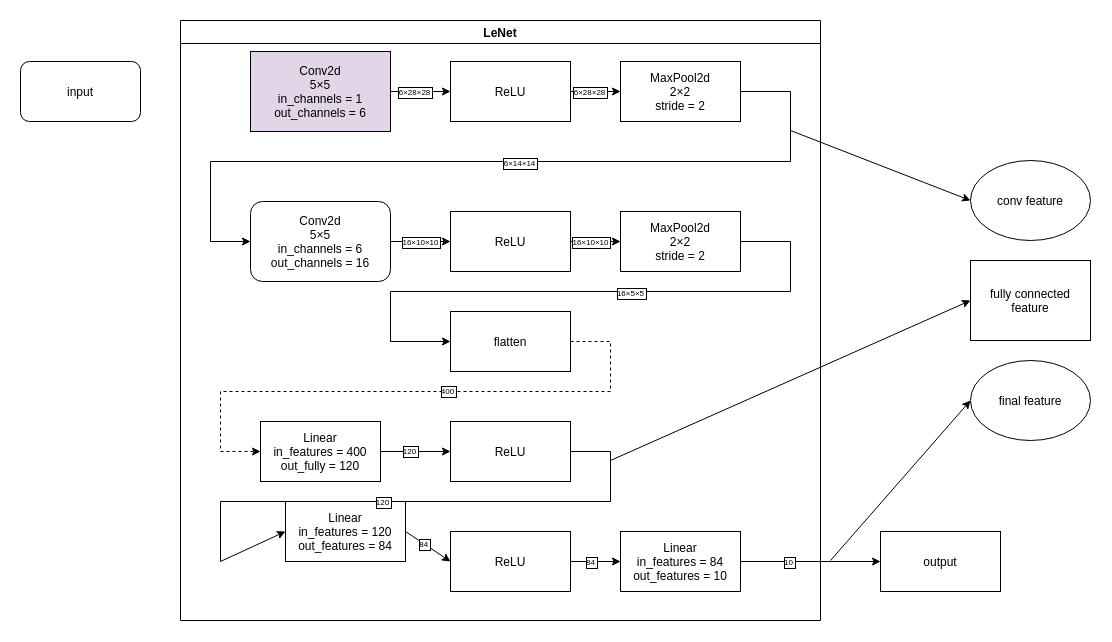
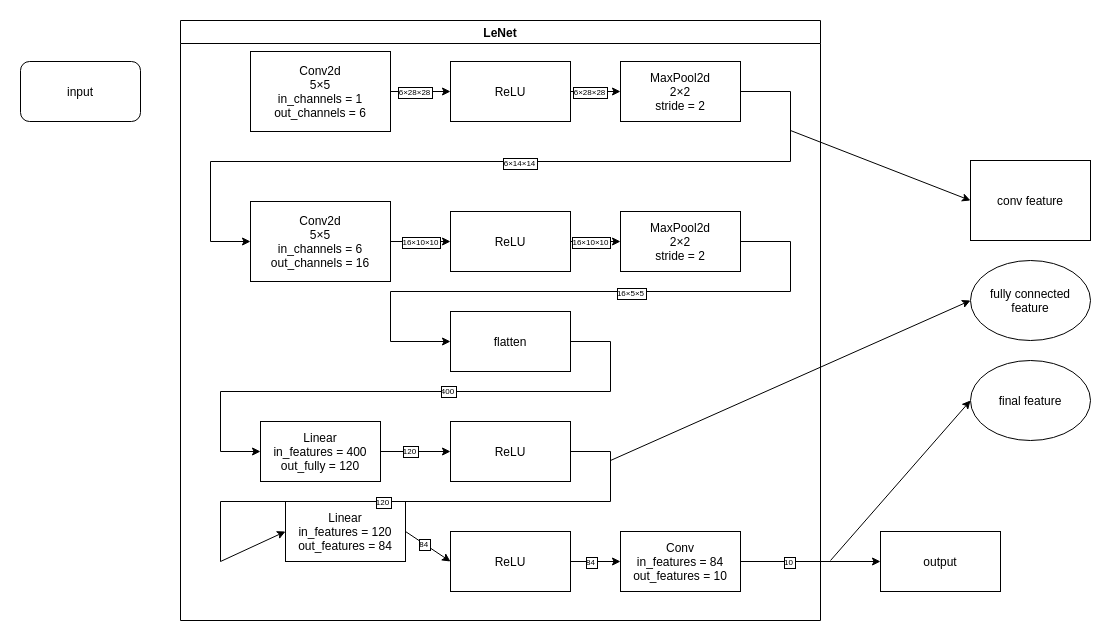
- <mxCell id="3" value="Conv2d&#10;5×5&#10;in_channels = 1&#10;out_channels = 6" style="rounded=0;labelBorderColor=none;fillColor=#e1d5e7;" parent="2" vertex="1"><mxGeometry x="70" y="31" width="140" height="80" as="geometry" /></mxCell>
+ <mxCell id="3" value="Conv2d&#10;5×5&#10;in_channels = 1&#10;out_channels = 6" style="rounded=0;labelBorderColor=none;" parent="2" vertex="1"><mxGeometry x="70" y="31" width="140" height="80" as="geometry" /></mxCell>
- <mxCell id="44" value="conv feature" style="ellipse;" vertex="1" parent="1"><mxGeometry x="970" y="160" width="120" height="80" as="geometry" /></mxCell>
+ <mxCell id="44" value="conv feature" style="rounded=0;" vertex="1" parent="1"><mxGeometry x="970" y="160" width="120" height="80" as="geometry" /></mxCell>
- <mxCell id="10" value="Conv2d&#10;5×5&#10;in_channels = 6&#10;out_channels = 16" style="labelBorderColor=none;rounded=1;" parent="2" vertex="1"><mxGeometry x="70" y="181" width="140" height="80" as="geometry" /></mxCell>
+ <mxCell id="10" value="Conv2d&#10;5×5&#10;in_channels = 6&#10;out_channels = 16" style="rounded=0;labelBorderColor=none;" parent="2" vertex="1"><mxGeometry x="70" y="181" width="140" height="80" as="geometry" /></mxCell>
- <mxCell id="45" value="fully connected &#10;feature" style="rounded=0;" vertex="1" parent="1"><mxGeometry x="970" y="260" width="120" height="80" as="geometry" /></mxCell>
+ <mxCell id="45" value="fully connected &#10;feature" style="ellipse;" vertex="1" parent="1"><mxGeometry x="970" y="260" width="120" height="80" as="geometry" /></mxCell>
- <mxCell id="23" value="" style="edgeStyle=none;rounded=0;exitX=1;exitY=0.5;exitDx=0;exitDy=0;entryX=0;entryY=0.5;entryDx=0;entryDy=0;labelBorderColor=none;dashed=1;" parent="2" source="19" target="22" edge="1"><mxGeometry relative="1" as="geometry"><Array as="points"><mxPoint x="430" y="321" /><mxPoint x="430" y="371" /><mxPoint x="40" y="371" /><mxPoint x="40" y="431" /></Array></mxGeometry></mxCell>
+ <mxCell id="23" value="" style="edgeStyle=none;rounded=0;exitX=1;exitY=0.5;exitDx=0;exitDy=0;entryX=0;entryY=0.5;entryDx=0;entryDy=0;labelBorderColor=none;" parent="2" source="19" target="22" edge="1"><mxGeometry relative="1" as="geometry"><Array as="points"><mxPoint x="430" y="321" /><mxPoint x="430" y="371" /><mxPoint x="40" y="371" /><mxPoint x="40" y="431" /></Array></mxGeometry></mxCell>
- <mxCell id="26" value="Linear&#10;in_features = 84&#10;out_features = 10" style="rounded=0;labelBorderColor=none;" parent="2" vertex="1"><mxGeometry x="440" y="511" width="120" height="60" as="geometry" /></mxCell>
+ <mxCell id="26" value="Conv&#10;in_features = 84&#10;out_features = 10" style="rounded=0;labelBorderColor=none;" parent="2" vertex="1"><mxGeometry x="440" y="511" width="120" height="60" as="geometry" /></mxCell>
